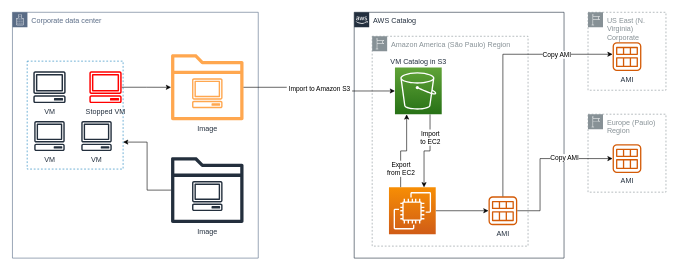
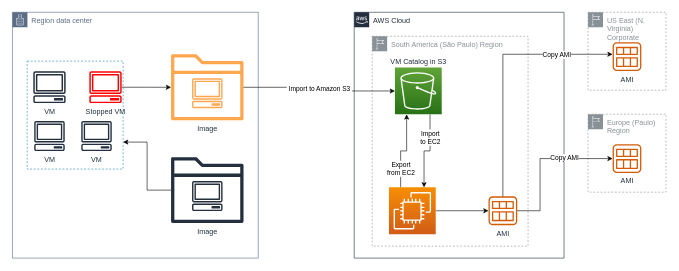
- <mxCell id="4" value="Corporate data center" style="points=[[0,0],[0.25,0],[0.5,0],[0.75,0],[1,0],[1,0.25],[1,0.5],[1,0.75],[1,1],[0.75,1],[0.5,1],[0.25,1],[0,1],[0,0.75],[0,0.5],[0,0.25]];outlineConnect=0;gradientColor=none;html=1;whiteSpace=wrap;fontSize=12;fontStyle=0;container=1;pointerEvents=0;collapsible=0;recursiveResize=0;shape=mxgraph.aws4.group;grIcon=mxgraph.aws4.group_corporate_data_center;strokeColor=#5A6C86;fillColor=none;verticalAlign=top;align=left;spacingLeft=30;fontColor=#5A6C86;dashed=0;" vertex="1" parent="1"><mxGeometry x="20" y="20" width="410" height="410" as="geometry" /></mxCell>
+ <mxCell id="4" value="Region data center" style="points=[[0,0],[0.25,0],[0.5,0],[0.75,0],[1,0],[1,0.25],[1,0.5],[1,0.75],[1,1],[0.75,1],[0.5,1],[0.25,1],[0,1],[0,0.75],[0,0.5],[0,0.25]];outlineConnect=0;gradientColor=none;html=1;whiteSpace=wrap;fontSize=12;fontStyle=0;container=1;pointerEvents=0;collapsible=0;recursiveResize=0;shape=mxgraph.aws4.group;grIcon=mxgraph.aws4.group_corporate_data_center;strokeColor=#5A6C86;fillColor=none;verticalAlign=top;align=left;spacingLeft=30;fontColor=#5A6C86;dashed=0;" vertex="1" parent="1"><mxGeometry x="20" y="20" width="410" height="410" as="geometry" /></mxCell>
- <mxCell id="16" value="AWS Catalog" style="points=[[0,0],[0.25,0],[0.5,0],[0.75,0],[1,0],[1,0.25],[1,0.5],[1,0.75],[1,1],[0.75,1],[0.5,1],[0.25,1],[0,1],[0,0.75],[0,0.5],[0,0.25]];outlineConnect=0;gradientColor=none;html=1;whiteSpace=wrap;fontSize=12;fontStyle=0;container=1;pointerEvents=0;collapsible=0;recursiveResize=0;shape=mxgraph.aws4.group;grIcon=mxgraph.aws4.group_aws_cloud_alt;strokeColor=#232F3E;fillColor=none;verticalAlign=top;align=left;spacingLeft=30;fontColor=#232F3E;dashed=0;" vertex="1" parent="1"><mxGeometry x="590" y="20" width="350" height="410" as="geometry" /></mxCell>
+ <mxCell id="16" value="AWS Cloud" style="points=[[0,0],[0.25,0],[0.5,0],[0.75,0],[1,0],[1,0.25],[1,0.5],[1,0.75],[1,1],[0.75,1],[0.5,1],[0.25,1],[0,1],[0,0.75],[0,0.5],[0,0.25]];outlineConnect=0;gradientColor=none;html=1;whiteSpace=wrap;fontSize=12;fontStyle=0;container=1;pointerEvents=0;collapsible=0;recursiveResize=0;shape=mxgraph.aws4.group;grIcon=mxgraph.aws4.group_aws_cloud_alt;strokeColor=#232F3E;fillColor=none;verticalAlign=top;align=left;spacingLeft=30;fontColor=#232F3E;dashed=0;" vertex="1" parent="1"><mxGeometry x="590" y="20" width="350" height="410" as="geometry" /></mxCell>
- <mxCell id="17" value="Amazon America (São Paulo) Region" style="sketch=0;outlineConnect=0;gradientColor=none;html=1;whiteSpace=wrap;fontSize=12;fontStyle=0;shape=mxgraph.aws4.group;grIcon=mxgraph.aws4.group_region;strokeColor=#879196;fillColor=none;verticalAlign=top;align=left;spacingLeft=30;fontColor=#879196;dashed=1;" vertex="1" parent="16"><mxGeometry x="30" y="40" width="260" height="350" as="geometry" /></mxCell>
+ <mxCell id="17" value="South America (São Paulo) Region" style="sketch=0;outlineConnect=0;gradientColor=none;html=1;whiteSpace=wrap;fontSize=12;fontStyle=0;shape=mxgraph.aws4.group;grIcon=mxgraph.aws4.group_region;strokeColor=#879196;fillColor=none;verticalAlign=top;align=left;spacingLeft=30;fontColor=#879196;dashed=1;" vertex="1" parent="16"><mxGeometry x="30" y="40" width="260" height="350" as="geometry" /></mxCell>
